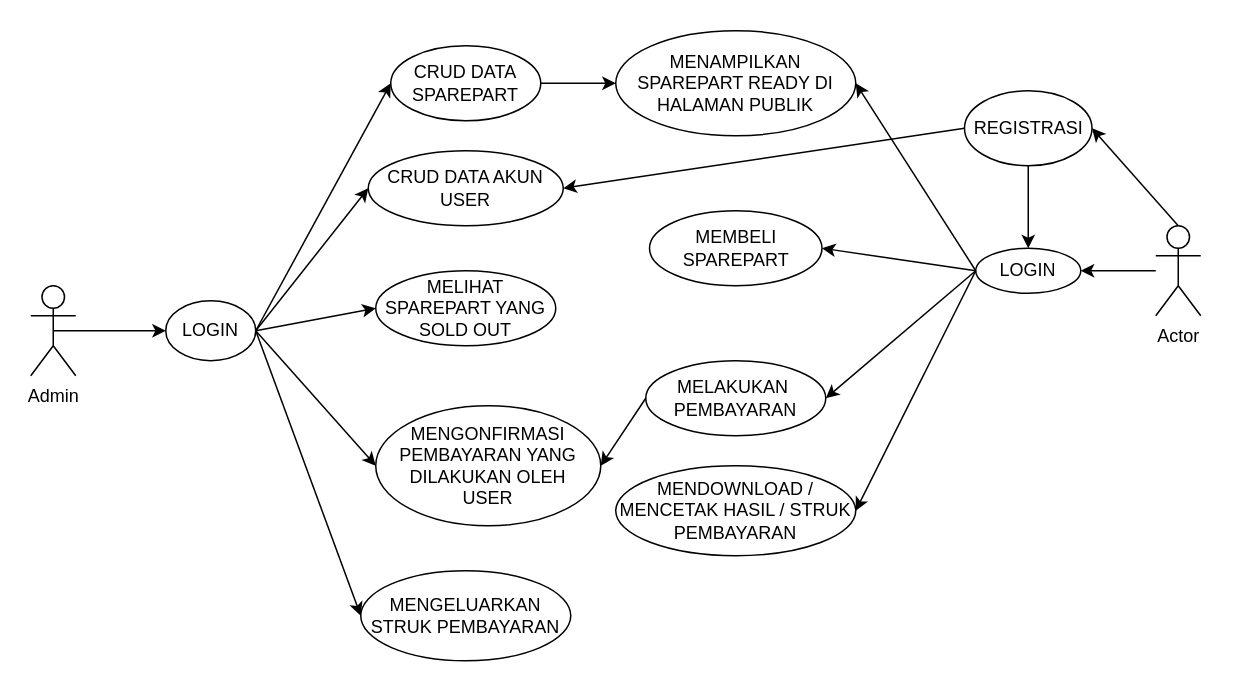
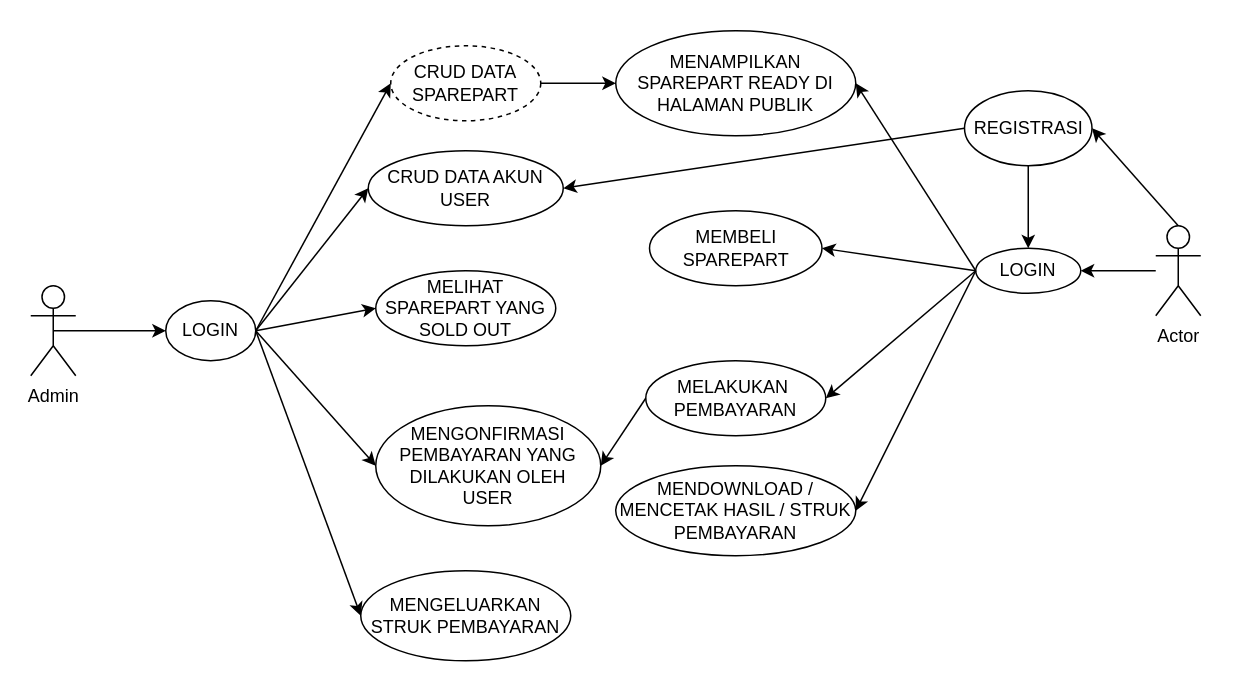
- <mxCell id="6" value="CRUD DATA SPAREPART" style="ellipse;whiteSpace=wrap;html=1;" vertex="1" parent="1"><mxGeometry x="260" y="30" width="100" height="50" as="geometry" /></mxCell>
+ <mxCell id="6" value="CRUD DATA SPAREPART" style="ellipse;whiteSpace=wrap;html=1;dashed=1;" vertex="1" parent="1"><mxGeometry x="260" y="30" width="100" height="50" as="geometry" /></mxCell>
